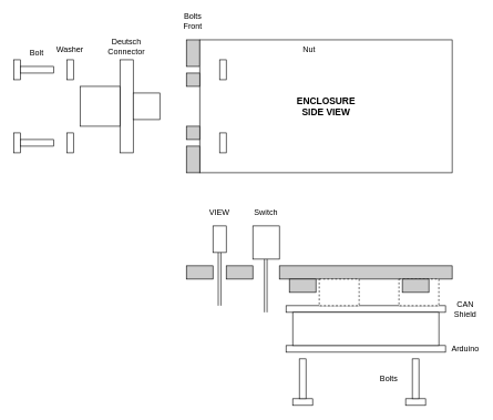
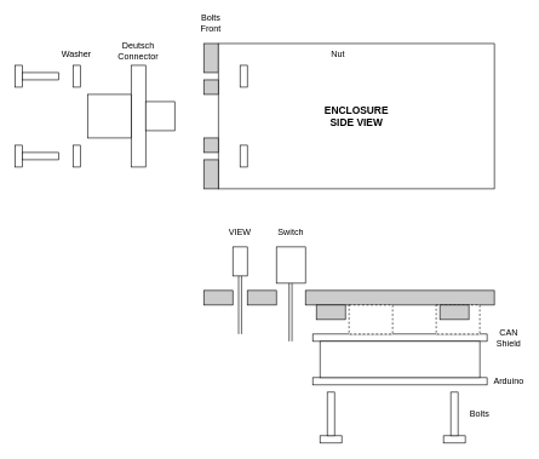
- <mxCell id="18" value="Bolt" parent="1" style="text;html=1;strokeColor=none;fillColor=none;align=center;verticalAlign=middle;whiteSpace=wrap;rounded=0;" vertex="1"><mxGeometry as="geometry" x="35" y="69" width="40" height="20" /></mxCell>
- <mxCell id="40" value="Bolts" parent="1" style="text;html=1;strokeColor=none;fillColor=none;align=center;verticalAlign=middle;whiteSpace=wrap;rounded=0;" vertex="1"><mxGeometry x="565" y="559" as="geometry" width="40" height="20" /></mxCell>
+ <mxCell id="40" value="Bolts" parent="1" style="text;html=1;strokeColor=none;fillColor=none;align=center;verticalAlign=middle;whiteSpace=wrap;rounded=0;" vertex="1"><mxGeometry as="geometry" x="640" y="559" width="40" height="20" /></mxCell>
